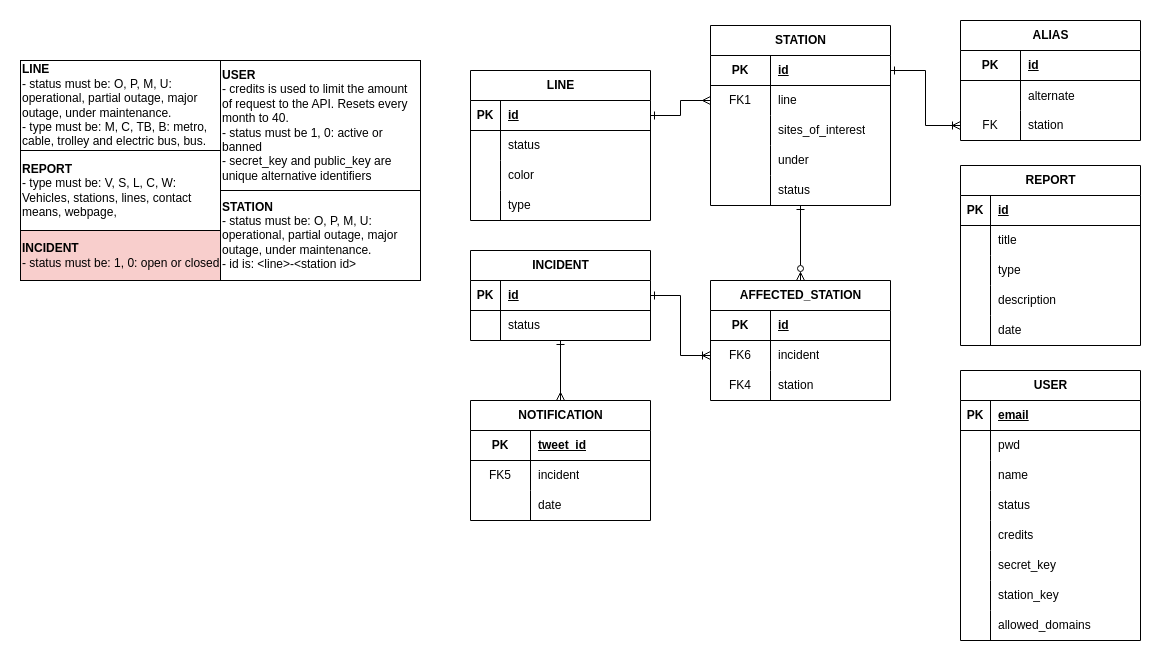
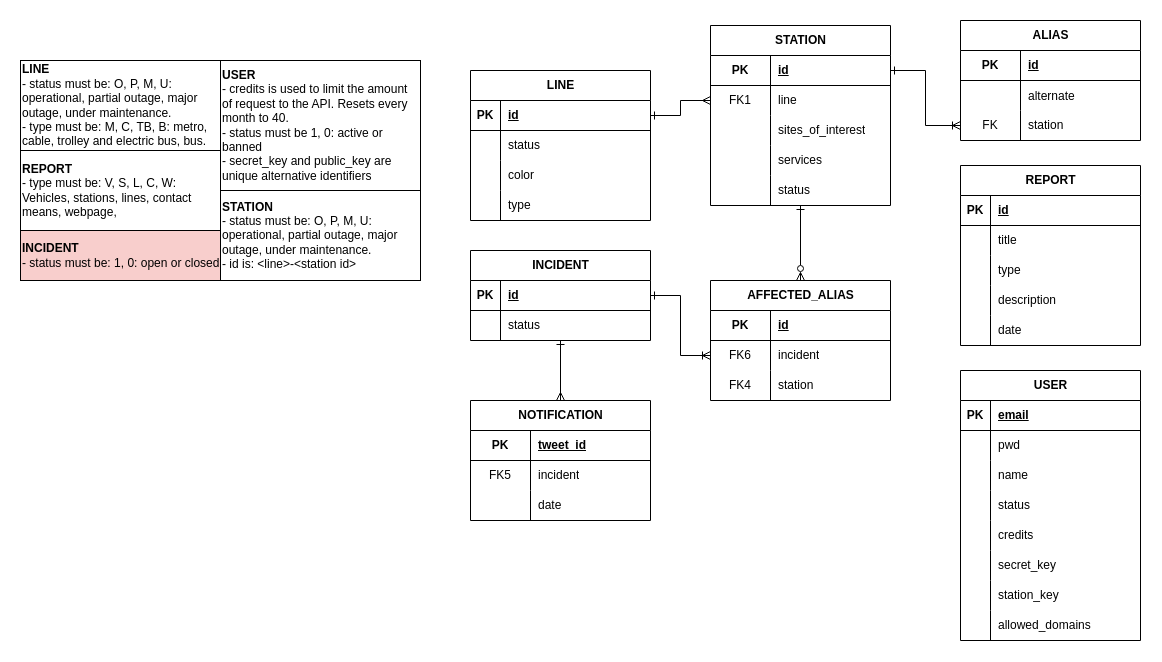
- <mxCell id="27" value="under" style="shape=partialRectangle;connectable=0;fillColor=none;top=0;left=0;bottom=0;right=0;align=left;spacingLeft=6;overflow=hidden;whiteSpace=wrap;html=1;" parent="25" vertex="1"><mxGeometry x="60" width="120" height="30" as="geometry"><mxRectangle width="120" height="30" as="alternateBounds" /></mxGeometry></mxCell>
+ <mxCell id="27" value="services" style="shape=partialRectangle;connectable=0;fillColor=none;top=0;left=0;bottom=0;right=0;align=left;spacingLeft=6;overflow=hidden;whiteSpace=wrap;html=1;" parent="25" vertex="1"><mxGeometry x="60" width="120" height="30" as="geometry"><mxRectangle width="120" height="30" as="alternateBounds" /></mxGeometry></mxCell>
- <mxCell id="106" value="AFFECTED_STATION" style="shape=table;startSize=30;container=1;collapsible=1;childLayout=tableLayout;fixedRows=1;rowLines=0;fontStyle=1;align=center;resizeLast=1;html=1;" parent="1" vertex="1"><mxGeometry x="710" y="280" width="180" height="120" as="geometry" /></mxCell>
+ <mxCell id="106" value="AFFECTED_ALIAS" style="shape=table;startSize=30;container=1;collapsible=1;childLayout=tableLayout;fixedRows=1;rowLines=0;fontStyle=1;align=center;resizeLast=1;html=1;" parent="1" vertex="1"><mxGeometry x="710" y="280" width="180" height="120" as="geometry" /></mxCell>
